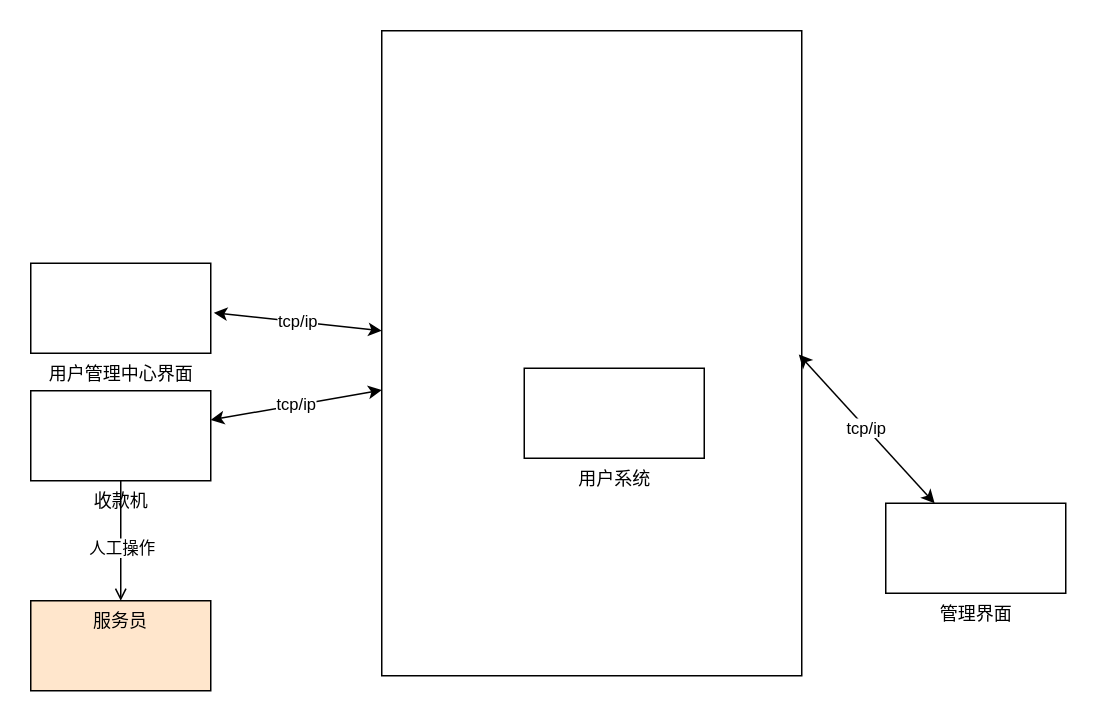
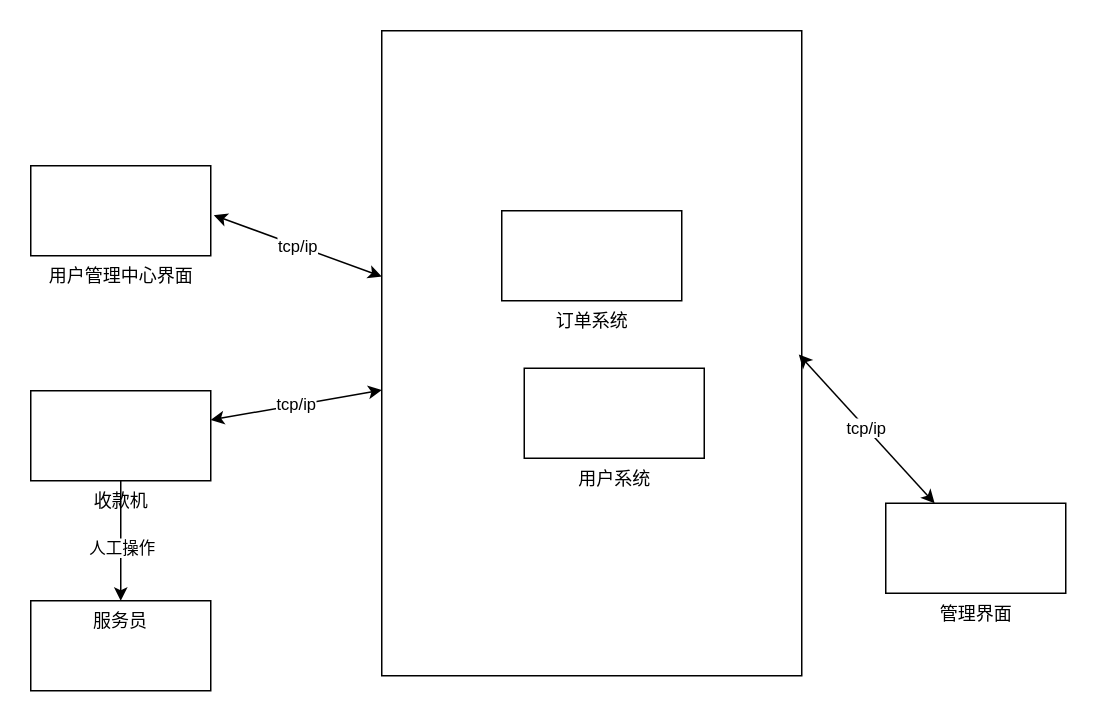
+ <mxCell id="6" value="订单系统" style="verticalLabelPosition=bottom;verticalAlign=top;html=1;shape=mxgraph.basic.rect;fillColor2=none;strokeWidth=1;size=20;indent=5;" vertex="1" parent="1"><mxGeometry x="334" y="140" width="120" height="60" as="geometry" /></mxCell>
- <mxCell id="5" value="用户管理中心界面" style="verticalLabelPosition=bottom;verticalAlign=top;html=1;shape=mxgraph.basic.rect;fillColor2=none;strokeWidth=1;size=20;indent=5;" vertex="1" parent="1"><mxGeometry x="20" y="175" width="120" height="60" as="geometry" /></mxCell>
+ <mxCell id="5" value="用户管理中心界面" style="verticalLabelPosition=bottom;verticalAlign=top;html=1;shape=mxgraph.basic.rect;fillColor2=none;strokeWidth=1;size=20;indent=5;" vertex="1" parent="1"><mxGeometry x="20" y="110" width="120" height="60" as="geometry" /></mxCell>
- <mxCell id="2" value="" style="edgeStyle=orthogonalEdgeStyle;rounded=0;orthogonalLoop=1;jettySize=auto;html=1;endArrow=open;" edge="1" parent="1" source="4" target="11"><mxGeometry relative="1" as="geometry" /></mxCell>
+ <mxCell id="2" value="" style="edgeStyle=orthogonalEdgeStyle;rounded=0;orthogonalLoop=1;jettySize=auto;html=1;" edge="1" parent="1" source="4" target="11"><mxGeometry relative="1" as="geometry" /></mxCell>
- <mxCell id="11" value="服务员" style="whiteSpace=wrap;html=1;verticalAlign=top;strokeWidth=1;fillColor=#ffe6cc;" vertex="1" parent="1"><mxGeometry x="20" y="400" width="120" height="60" as="geometry" /></mxCell>
+ <mxCell id="11" value="服务员" style="whiteSpace=wrap;html=1;verticalAlign=top;strokeWidth=1;" vertex="1" parent="1"><mxGeometry x="20" y="400" width="120" height="60" as="geometry" /></mxCell>
